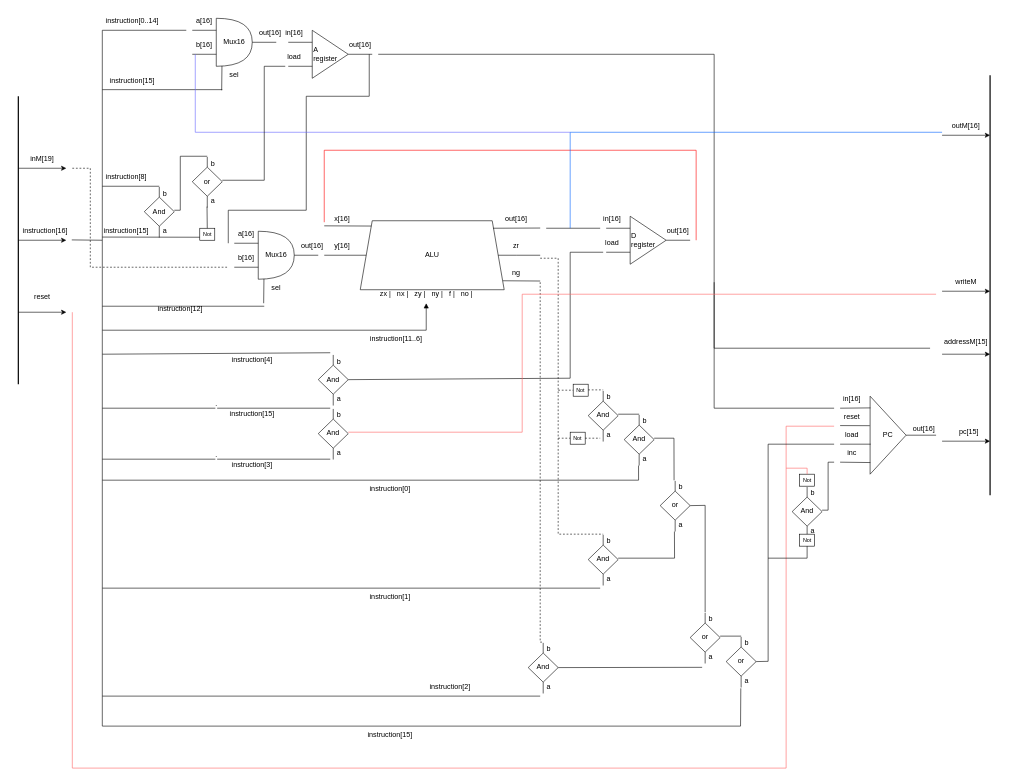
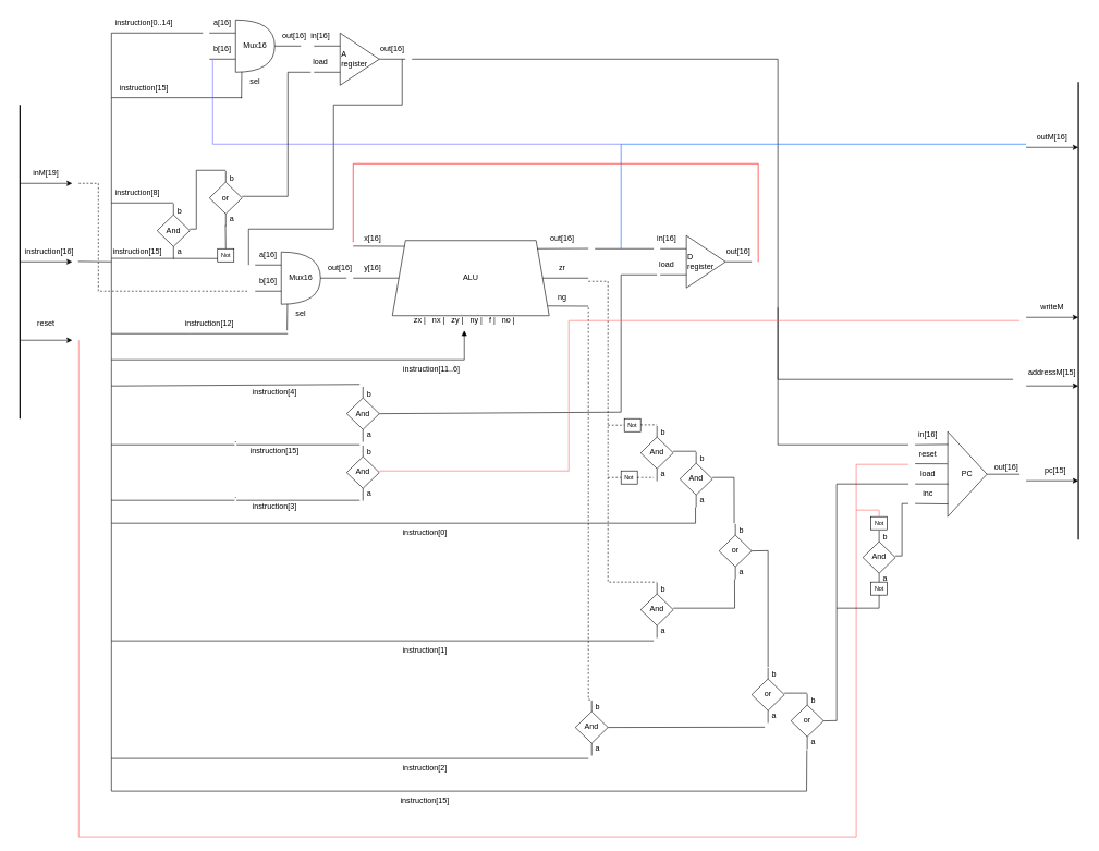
- <mxCell id="71" value="instruction[12&lt;span style=&quot;background-color: initial;&quot;&gt;]&lt;/span&gt;" style="text;html=1;align=center;verticalAlign=middle;whiteSpace=wrap;rounded=0;" parent="1" vertex="1"><mxGeometry x="270" y="500" width="60" height="30" as="geometry" /></mxCell>
+ <mxCell id="71" value="instruction[12&lt;span style=&quot;background-color: initial;&quot;&gt;]&lt;/span&gt;" style="text;html=1;align=center;verticalAlign=middle;whiteSpace=wrap;rounded=0;" parent="1" vertex="1"><mxGeometry x="290" y="480" width="60" height="30" as="geometry" /></mxCell>
- <mxCell id="139" value="instruction[2]" style="text;html=1;align=center;verticalAlign=middle;whiteSpace=wrap;rounded=0;" vertex="1" parent="1"><mxGeometry x="720" y="1130" width="60" height="30" as="geometry" /></mxCell>
+ <mxCell id="139" value="instruction[2]" style="text;html=1;align=center;verticalAlign=middle;whiteSpace=wrap;rounded=0;" vertex="1" parent="1"><mxGeometry x="620" y="1160" width="60" height="30" as="geometry" /></mxCell>
